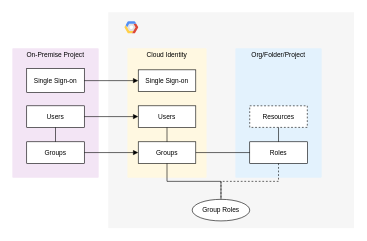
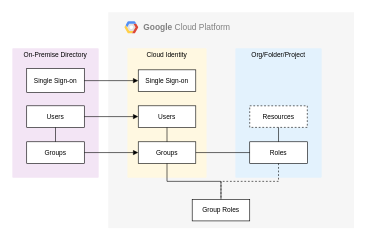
+ <mxCell id="6" value="&lt;font color=&quot;#808080&quot;&gt;&lt;b style=&quot;font-family: &amp;#34;helvetica&amp;#34; ; font-size: 14px ; font-style: normal ; letter-spacing: normal ; text-align: left ; text-indent: 0px ; text-transform: none ; word-spacing: 0px&quot;&gt;Google&amp;nbsp;&lt;/b&gt;&lt;span style=&quot;font-family: &amp;#34;helvetica&amp;#34; ; font-size: 14px ; font-style: normal ; font-weight: 400 ; letter-spacing: normal ; text-align: left ; text-indent: 0px ; text-transform: none ; word-spacing: 0px ; float: none ; display: inline&quot;&gt;Cloud Platform&lt;/span&gt;&lt;/font&gt;" style="text;whiteSpace=wrap;html=1;" vertex="1" parent="4"><mxGeometry x="10" width="170" height="30" as="geometry" /></mxCell>
- <mxCell id="9" value="On-Premise Project" style="html=1;whiteSpace=wrap;fontSize=11;spacing=0;verticalAlign=top;strokeColor=none;rounded=1;absoluteArcSize=1;arcSize=2.4;fillColor=#F3E5F5;strokeWidth=0;" vertex="1" parent="1"><mxGeometry x="20" y="80" width="144" height="216" as="geometry" /></mxCell>
+ <mxCell id="9" value="On-Premise Directory" style="html=1;whiteSpace=wrap;fontSize=11;spacing=0;verticalAlign=top;strokeColor=none;rounded=1;absoluteArcSize=1;arcSize=2.4;fillColor=#F3E5F5;strokeWidth=0;" vertex="1" parent="1"><mxGeometry x="20" y="80" width="144" height="216" as="geometry" /></mxCell>
- <mxCell id="25" value="Group Roles" style="ellipse;html=1;whiteSpace=wrap;fontSize=11;fontColor=#000000;spacing=7;strokeOpacity=100;" vertex="1" parent="1"><mxGeometry x="320" y="332" width="96" height="36" as="geometry" /></mxCell>
+ <mxCell id="25" value="Group Roles" style="html=1;whiteSpace=wrap;;fontSize=11;fontColor=#000000;spacing=7;strokeOpacity=100;" vertex="1" parent="1"><mxGeometry x="320" y="332" width="96" height="36" as="geometry" /></mxCell>
